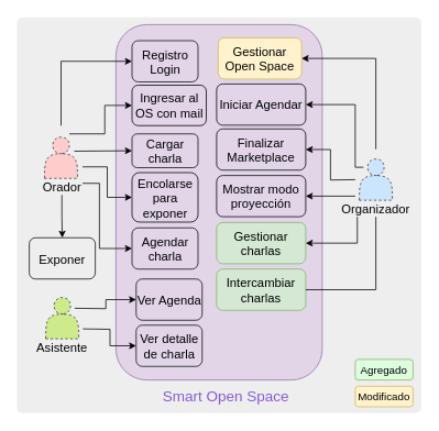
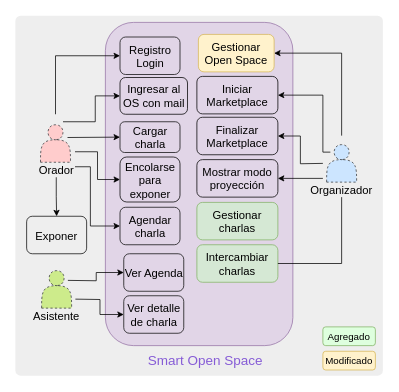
- <mxCell id="22" value="Iniciar Agendar" style="shape=ext;rounded=1;html=1;whiteSpace=wrap;shadow=0;glass=0;labelBackgroundColor=none;strokeWidth=1;fillColor=none;fontSize=15;align=center;" parent="1" vertex="1"><mxGeometry x="262" y="101" width="108" height="50" as="geometry" /></mxCell>
+ <mxCell id="22" value="Iniciar Marketplace" style="shape=ext;rounded=1;html=1;whiteSpace=wrap;shadow=0;glass=0;labelBackgroundColor=none;strokeWidth=1;fillColor=none;fontSize=15;align=center;" parent="1" vertex="1"><mxGeometry x="262" y="101" width="108" height="50" as="geometry" /></mxCell>
- <mxCell id="40" style="edgeStyle=orthogonalEdgeStyle;rounded=0;orthogonalLoop=1;jettySize=auto;html=1;exitX=0.25;exitY=1;exitDx=0;exitDy=0;entryX=1;entryY=0.5;entryDx=0;entryDy=0;" edge="1" parent="1" source="6" target="33"><mxGeometry relative="1" as="geometry" /></mxCell>
